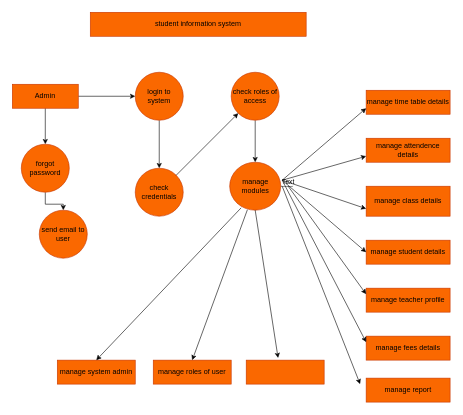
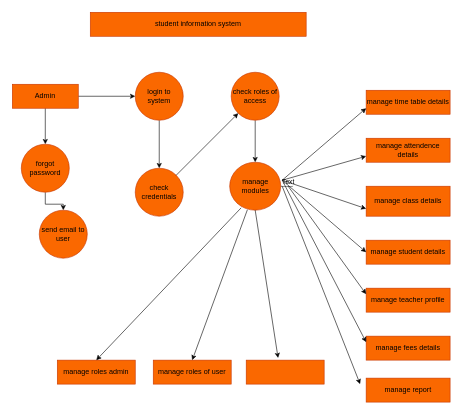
- <mxCell id="34" value="manage system admin" style="whiteSpace=wrap;html=1;fillColor=#fa6800;strokeColor=#C73500;fontColor=#000000;rounded=0;" vertex="1" parent="1"><mxGeometry x="95" y="600" width="130" height="40" as="geometry" /></mxCell>
+ <mxCell id="34" value="manage roles admin" style="whiteSpace=wrap;html=1;fillColor=#fa6800;strokeColor=#C73500;fontColor=#000000;rounded=0;" vertex="1" parent="1"><mxGeometry x="95" y="600" width="130" height="40" as="geometry" /></mxCell>
